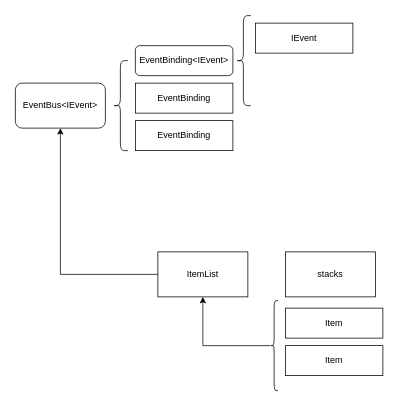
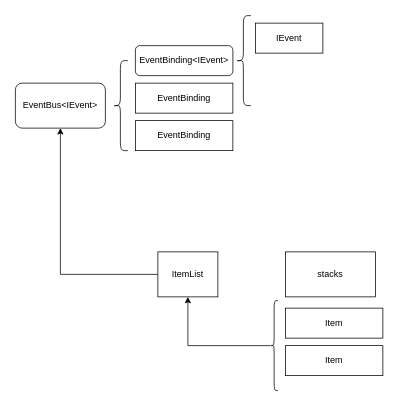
- <mxCell id="8" value="IEvent" style="rounded=0;whiteSpace=wrap;html=1;" parent="1" vertex="1"><mxGeometry x="340" y="30" width="130" height="40" as="geometry" /></mxCell>
+ <mxCell id="8" value="IEvent" style="rounded=0;whiteSpace=wrap;html=1;" parent="1" vertex="1"><mxGeometry x="340" y="30" width="90" height="40" as="geometry" /></mxCell>
- <mxCell id="10" value="ItemList" style="rounded=0;whiteSpace=wrap;html=1;" vertex="1" parent="1"><mxGeometry x="210" y="335" width="120" height="60" as="geometry" /></mxCell>
+ <mxCell id="10" value="ItemList" style="rounded=0;whiteSpace=wrap;html=1;" vertex="1" parent="1"><mxGeometry x="210" y="335" width="80" height="60" as="geometry" /></mxCell>
